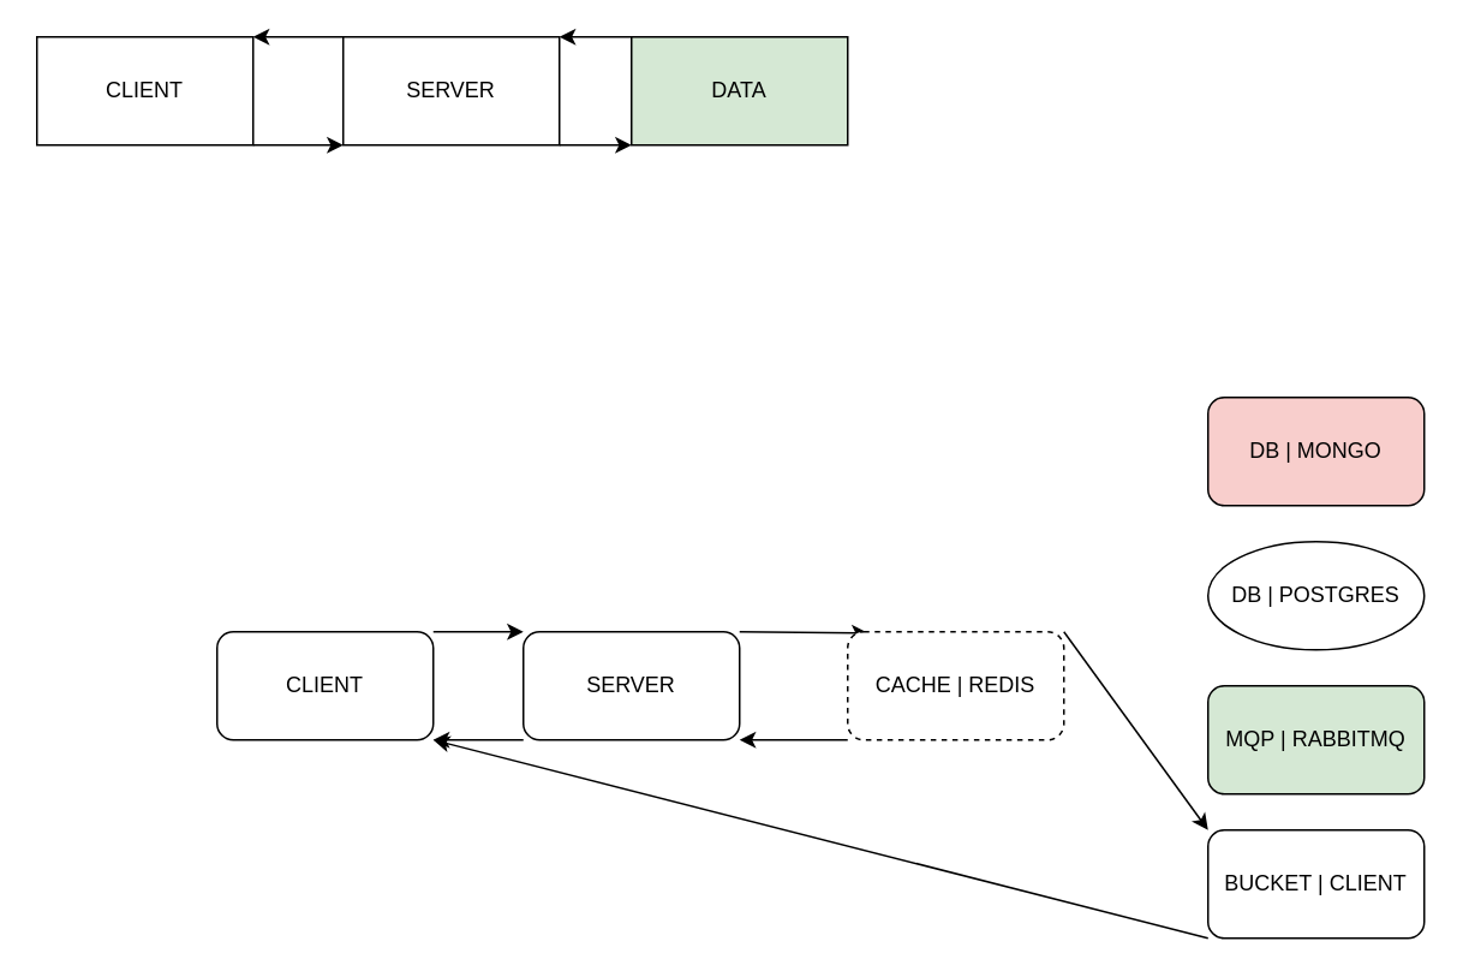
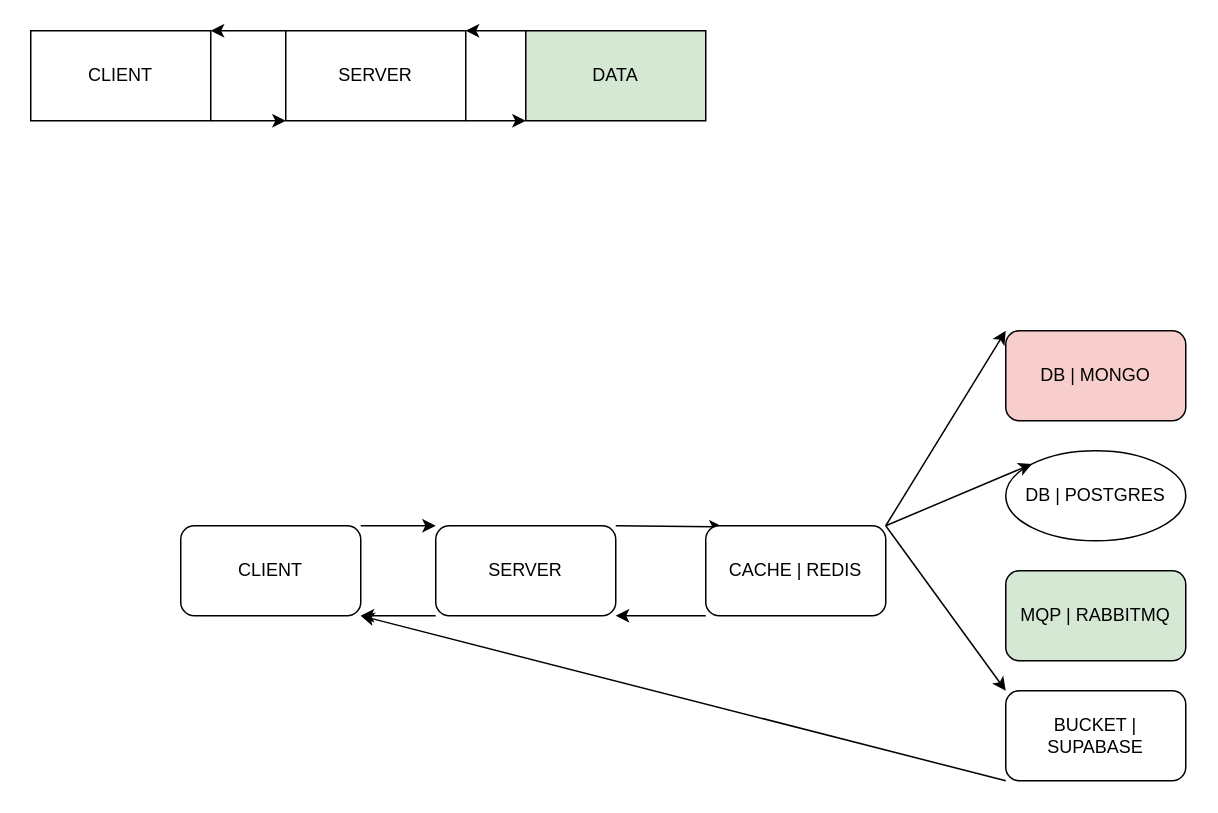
+ <mxCell id="18" style="edgeStyle=none;html=1;exitX=1;exitY=0;exitDx=0;exitDy=0;entryX=0;entryY=0;entryDx=0;entryDy=0;" edge="1" parent="1" source="22" target="14"><mxGeometry relative="1" as="geometry" /></mxCell>
+ <mxCell id="19" style="edgeStyle=none;html=1;exitX=1;exitY=0;exitDx=0;exitDy=0;entryX=0;entryY=0;entryDx=0;entryDy=0;" edge="1" parent="1" source="22" target="15"><mxGeometry relative="1" as="geometry" /></mxCell>
- <mxCell id="22" value="CACHE | REDIS" style="rounded=1;whiteSpace=wrap;html=1;dashed=1;" vertex="1" parent="1"><mxGeometry x="470" y="350" width="120" height="60" as="geometry" /></mxCell>
+ <mxCell id="22" value="CACHE | REDIS" style="rounded=1;whiteSpace=wrap;html=1;" vertex="1" parent="1"><mxGeometry x="470" y="350" width="120" height="60" as="geometry" /></mxCell>
- <mxCell id="17" value="BUCKET | CLIENT" style="rounded=1;whiteSpace=wrap;html=1;" vertex="1" parent="1"><mxGeometry x="670" y="460" width="120" height="60" as="geometry" /></mxCell>
+ <mxCell id="17" value="BUCKET | SUPABASE" style="rounded=1;whiteSpace=wrap;html=1;" vertex="1" parent="1"><mxGeometry x="670" y="460" width="120" height="60" as="geometry" /></mxCell>
